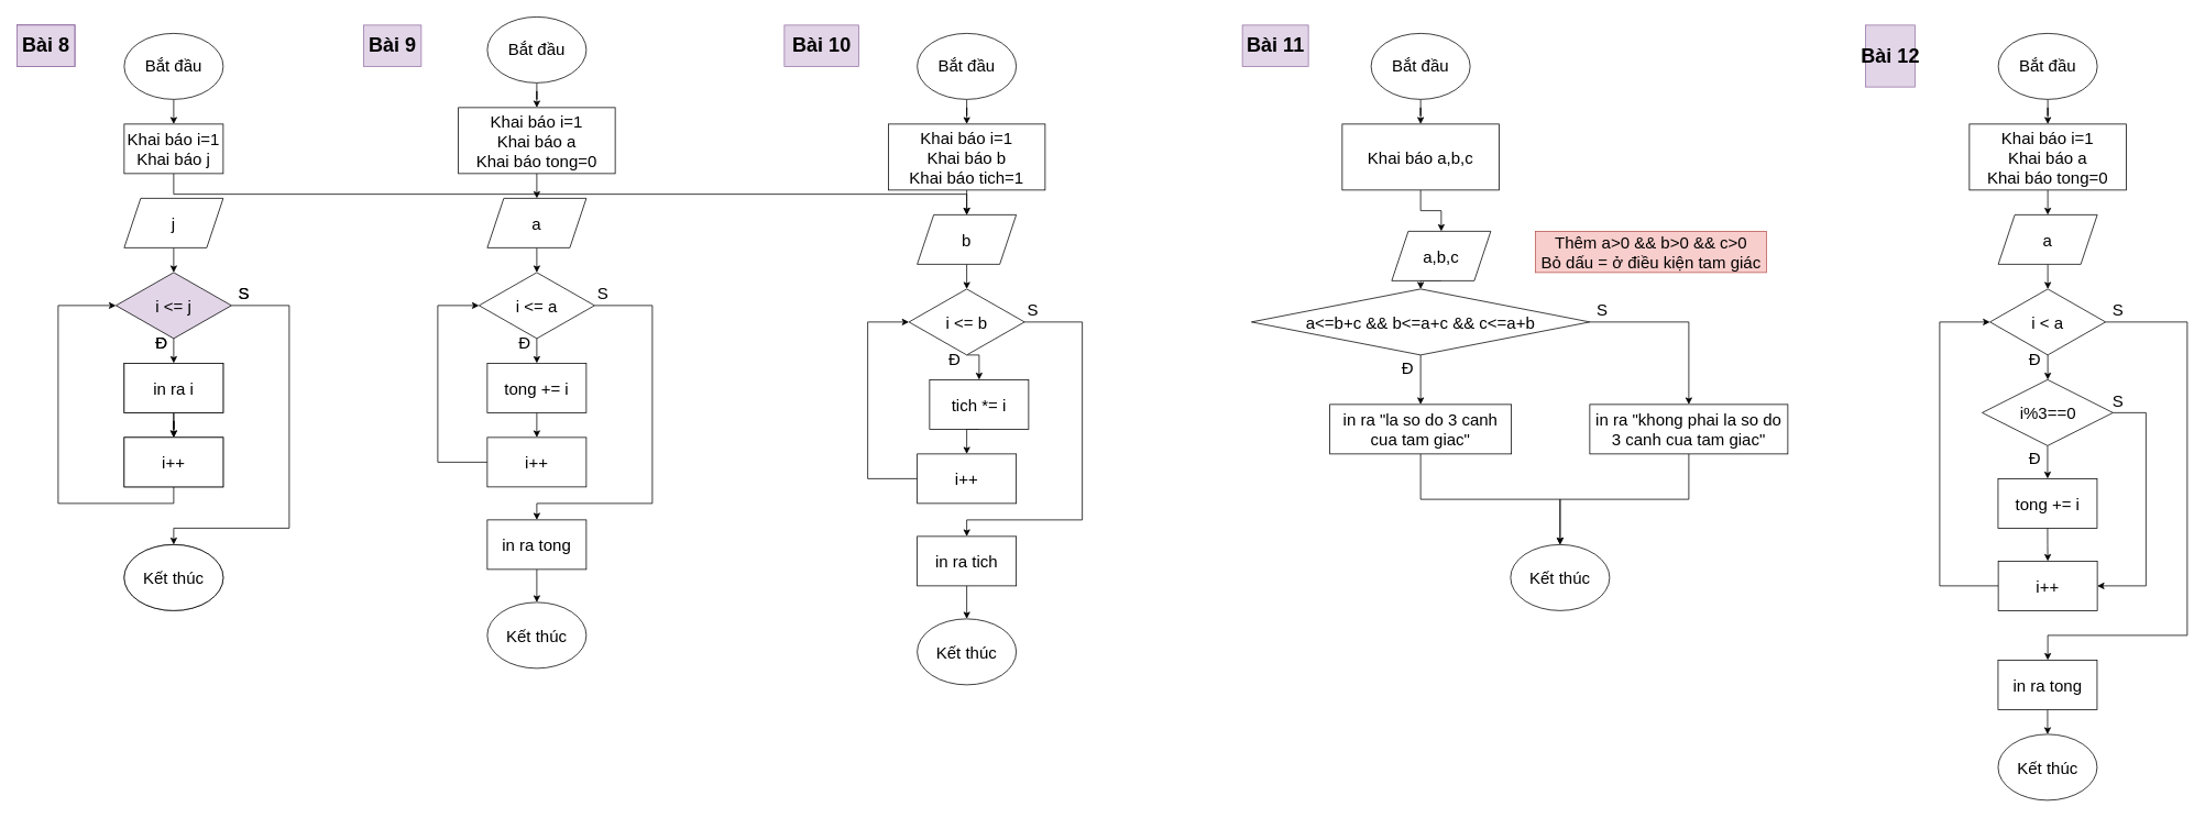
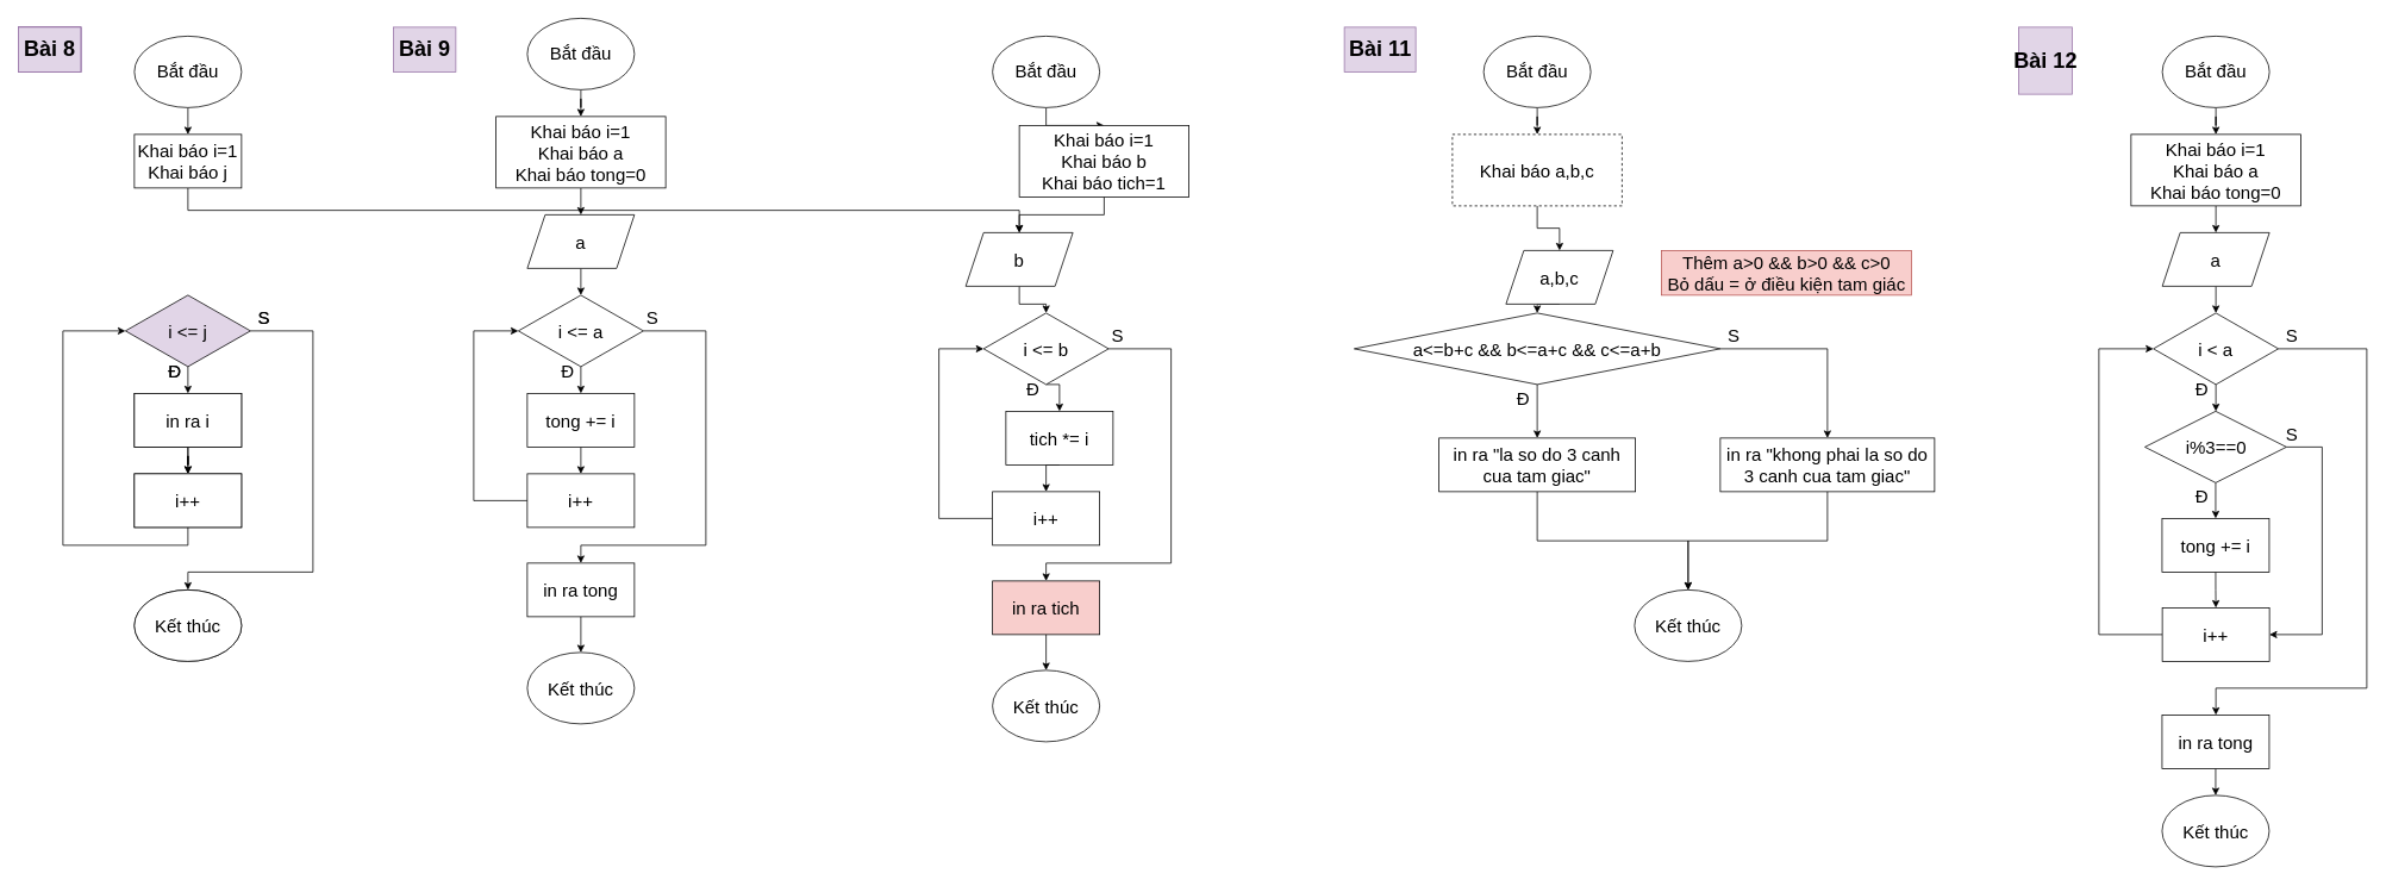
- <mxCell id="48" value="&lt;h1&gt;Bài 10&lt;/h1&gt;" style="text;html=1;align=center;verticalAlign=middle;resizable=0;points=[];autosize=1;strokeColor=#9673a6;fillColor=#e1d5e7;" parent="1" vertex="1"><mxGeometry x="950" y="30" width="90" height="50" as="geometry" /></mxCell>
- <mxCell id="52" value="Khai báo i=1&lt;br&gt;Khai báo b&lt;br&gt;Khai báo tich=1" style="rounded=0;whiteSpace=wrap;html=1;fontSize=20;" parent="1" vertex="1"><mxGeometry x="1076" y="150" width="190" height="80" as="geometry" /></mxCell>
+ <mxCell id="52" value="Khai báo i=1&lt;br&gt;Khai báo b&lt;br&gt;Khai báo tich=1" style="rounded=0;whiteSpace=wrap;html=1;fontSize=20;" parent="1" vertex="1"><mxGeometry x="1141" y="140" width="190" height="80" as="geometry" /></mxCell>
- <mxCell id="95" value="Khai báo a,b,c" style="rounded=0;whiteSpace=wrap;html=1;fontSize=20;" parent="1" vertex="1"><mxGeometry x="1626" y="150" width="190" height="80" as="geometry" /></mxCell>
+ <mxCell id="95" value="Khai báo a,b,c" style="rounded=0;whiteSpace=wrap;html=1;fontSize=20;dashed=1;" parent="1" vertex="1"><mxGeometry x="1626" y="150" width="190" height="80" as="geometry" /></mxCell>
- <mxCell id="7" value="j" style="shape=parallelogram;perimeter=parallelogramPerimeter;whiteSpace=wrap;html=1;fixedSize=1;fontSize=20;" parent="1" vertex="1"><mxGeometry x="150" y="240" width="120" height="60" as="geometry" /></mxCell>
- <mxCell id="54" value="b" style="shape=parallelogram;perimeter=parallelogramPerimeter;whiteSpace=wrap;html=1;fixedSize=1;fontSize=20;" parent="1" vertex="1"><mxGeometry x="1111" y="260" width="120" height="60" as="geometry" /></mxCell>
+ <mxCell id="54" value="b" style="shape=parallelogram;perimeter=parallelogramPerimeter;whiteSpace=wrap;html=1;fixedSize=1;fontSize=20;" parent="1" vertex="1"><mxGeometry x="1081" y="260" width="120" height="60" as="geometry" /></mxCell>
- <mxCell id="6" style="edgeStyle=orthogonalEdgeStyle;rounded=0;orthogonalLoop=1;jettySize=auto;html=1;exitX=0.5;exitY=1;exitDx=0;exitDy=0;entryX=0.5;entryY=0;entryDx=0;entryDy=0;fontSize=20;" parent="1" source="7" target="10" edge="1"><mxGeometry relative="1" as="geometry" /></mxCell>
- <mxCell id="64" value="in ra tich" style="rounded=0;whiteSpace=wrap;html=1;fontSize=20;" parent="1" vertex="1"><mxGeometry x="1111" y="650" width="120" height="60" as="geometry" /></mxCell>
+ <mxCell id="64" value="in ra tich" style="rounded=0;whiteSpace=wrap;html=1;fontSize=20;fillColor=#f8cecc;" parent="1" vertex="1"><mxGeometry x="1111" y="650" width="120" height="60" as="geometry" /></mxCell>
